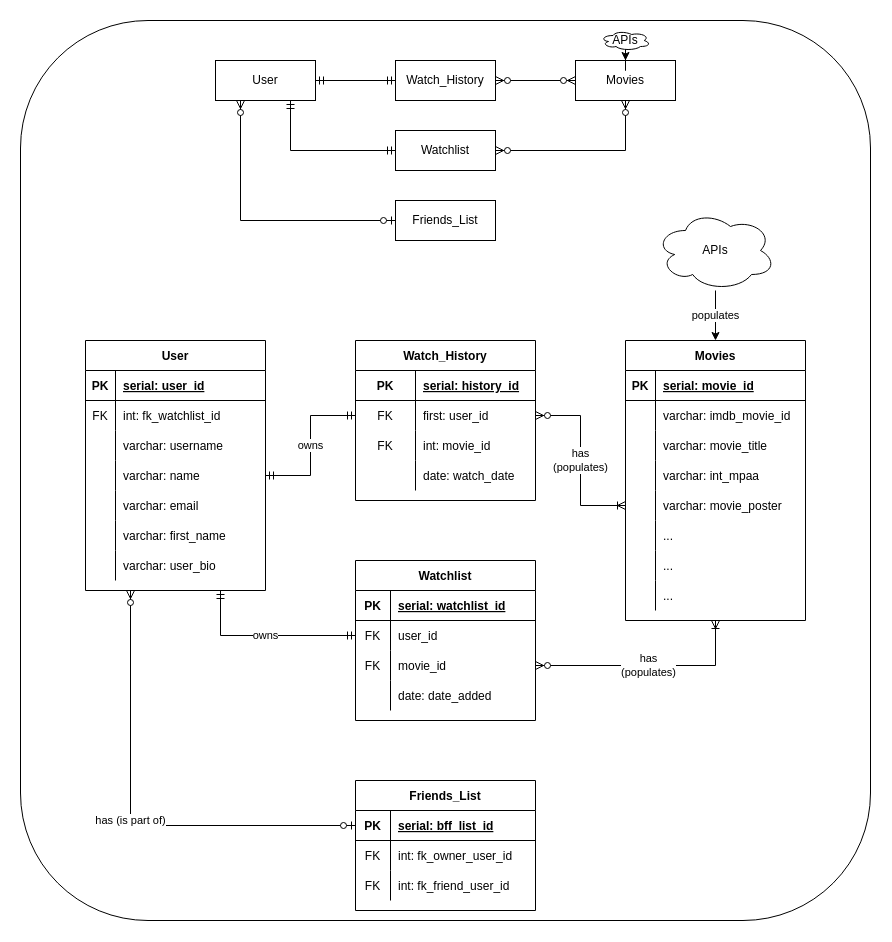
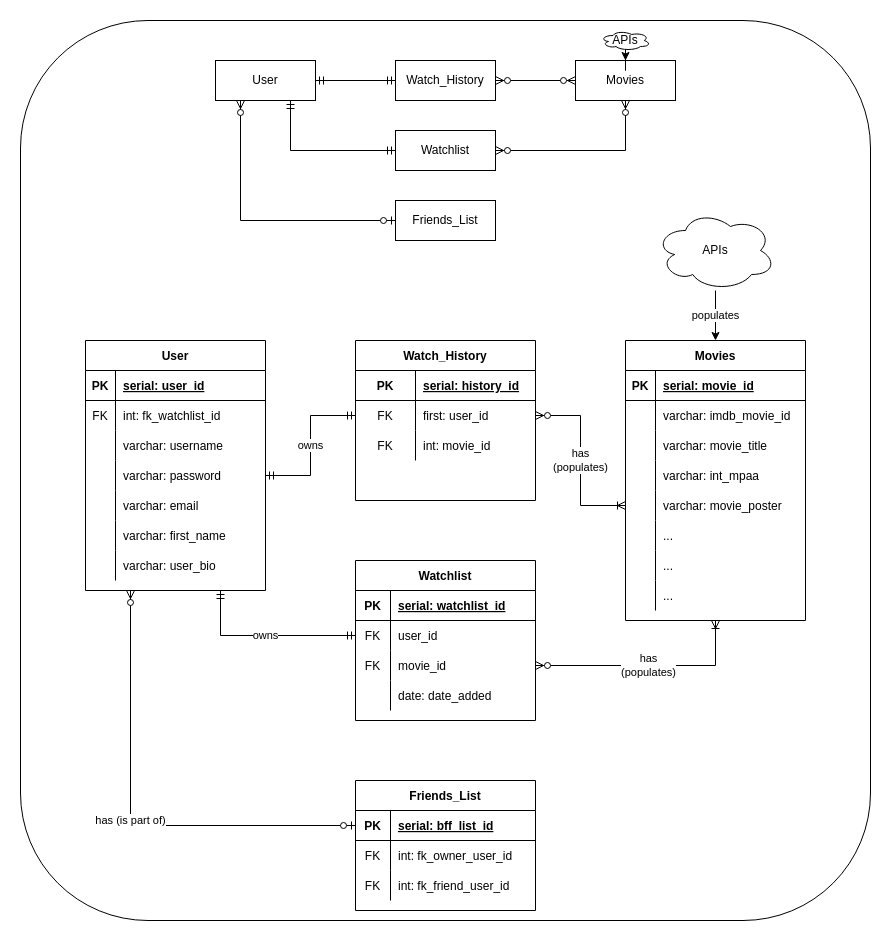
- <mxCell id="26" value="varchar: name" style="shape=partialRectangle;connectable=0;fillColor=none;top=0;left=0;bottom=0;right=0;align=left;spacingLeft=6;overflow=hidden;" vertex="1" parent="24"><mxGeometry x="30" width="150" height="30" as="geometry" /></mxCell>
+ <mxCell id="26" value="varchar: password" style="shape=partialRectangle;connectable=0;fillColor=none;top=0;left=0;bottom=0;right=0;align=left;spacingLeft=6;overflow=hidden;" vertex="1" parent="24"><mxGeometry x="30" width="150" height="30" as="geometry" /></mxCell>
- <mxCell id="73" value="date: watch_date" style="shape=partialRectangle;connectable=0;fillColor=none;top=0;left=0;bottom=0;right=0;align=left;spacingLeft=6;overflow=hidden;" vertex="1" parent="71"><mxGeometry x="60" width="120" height="30" as="geometry" /></mxCell>
